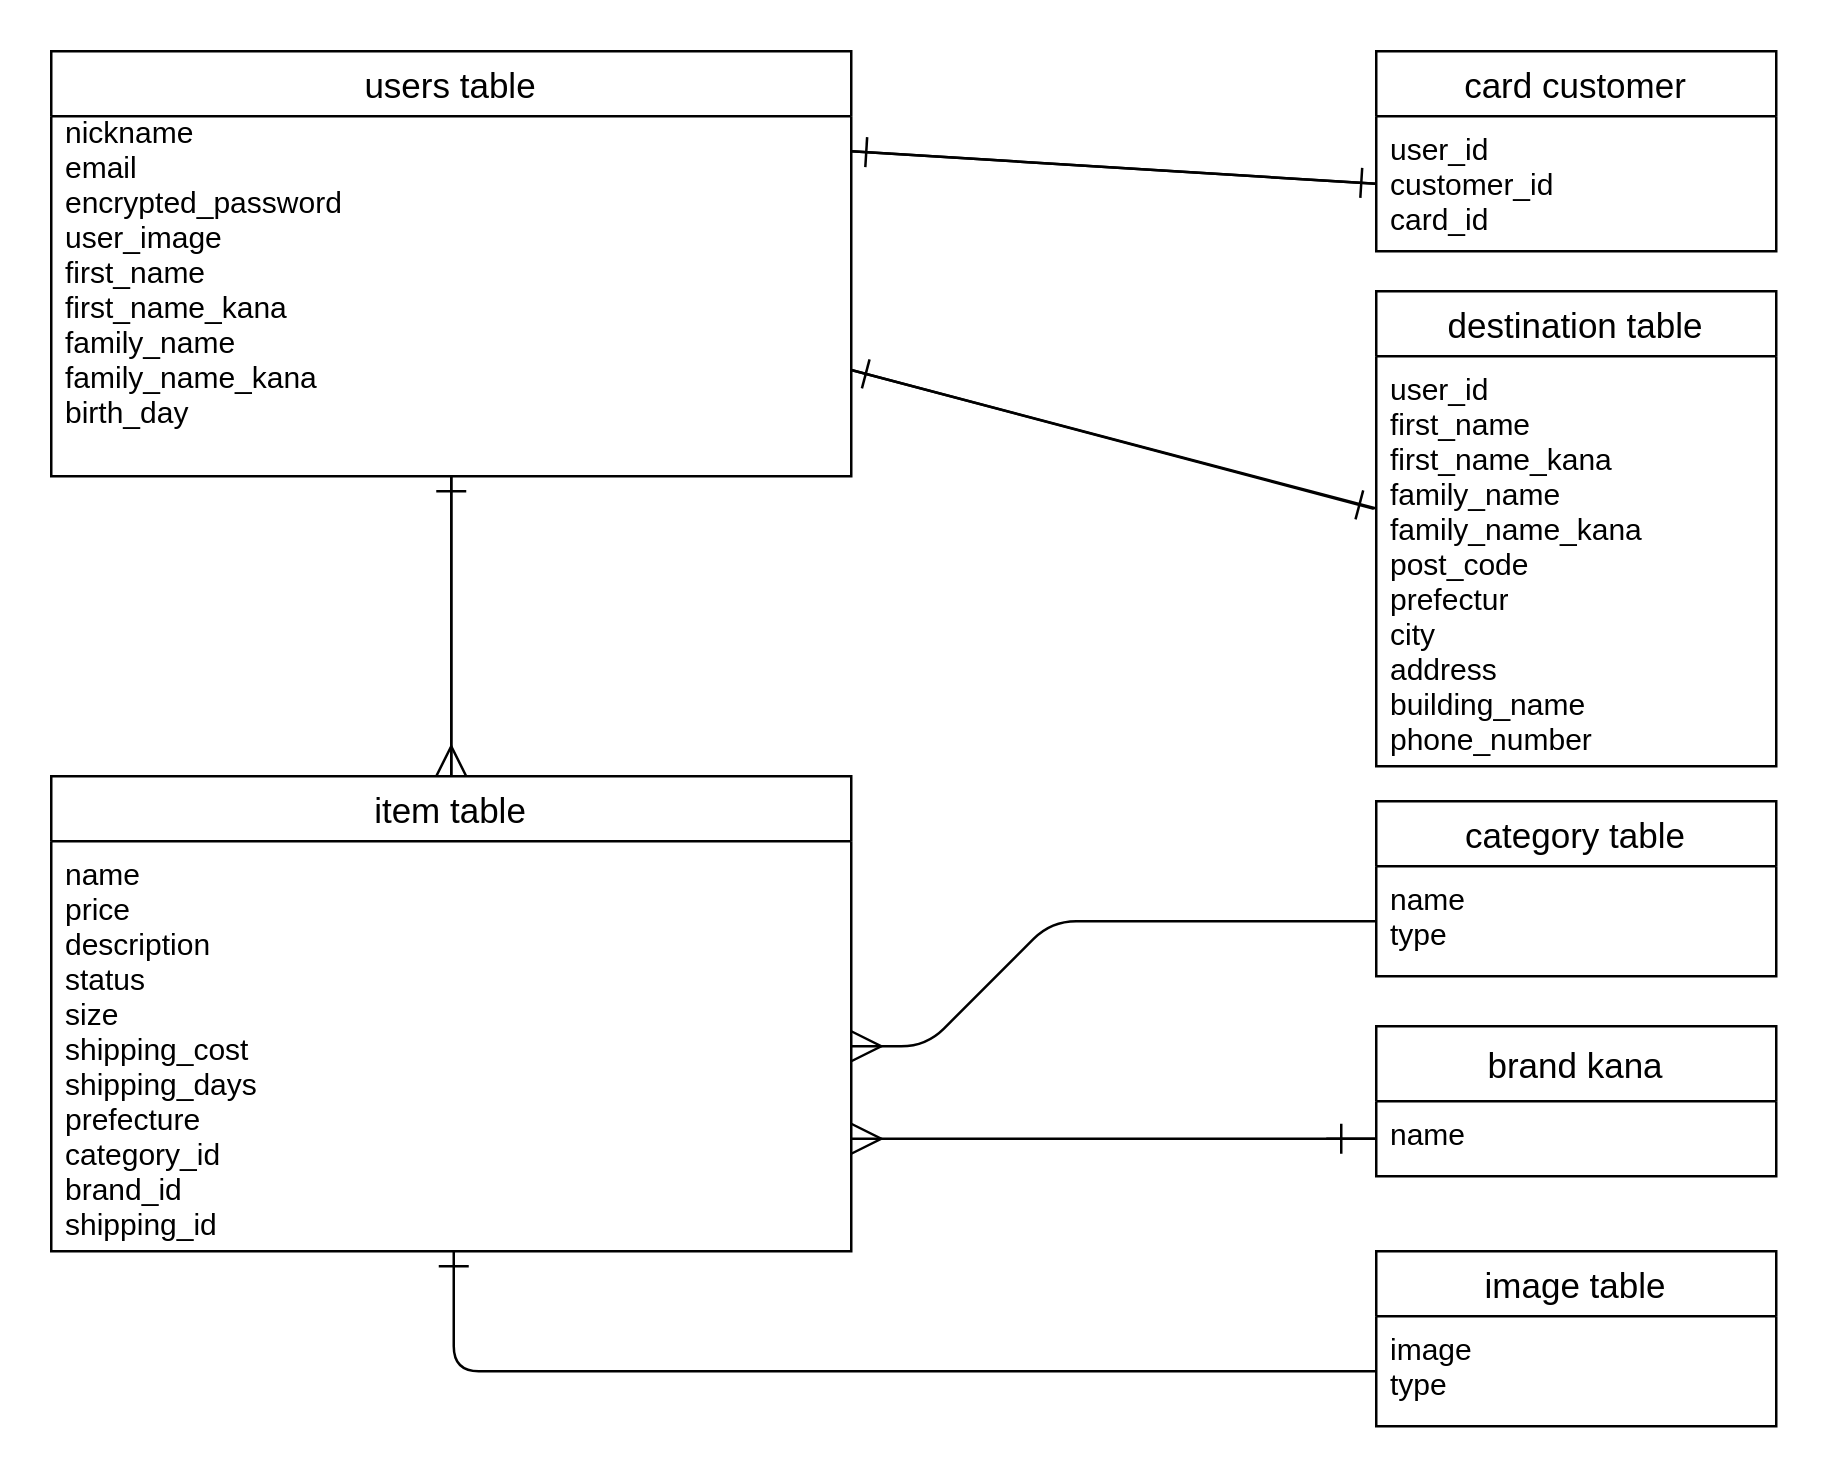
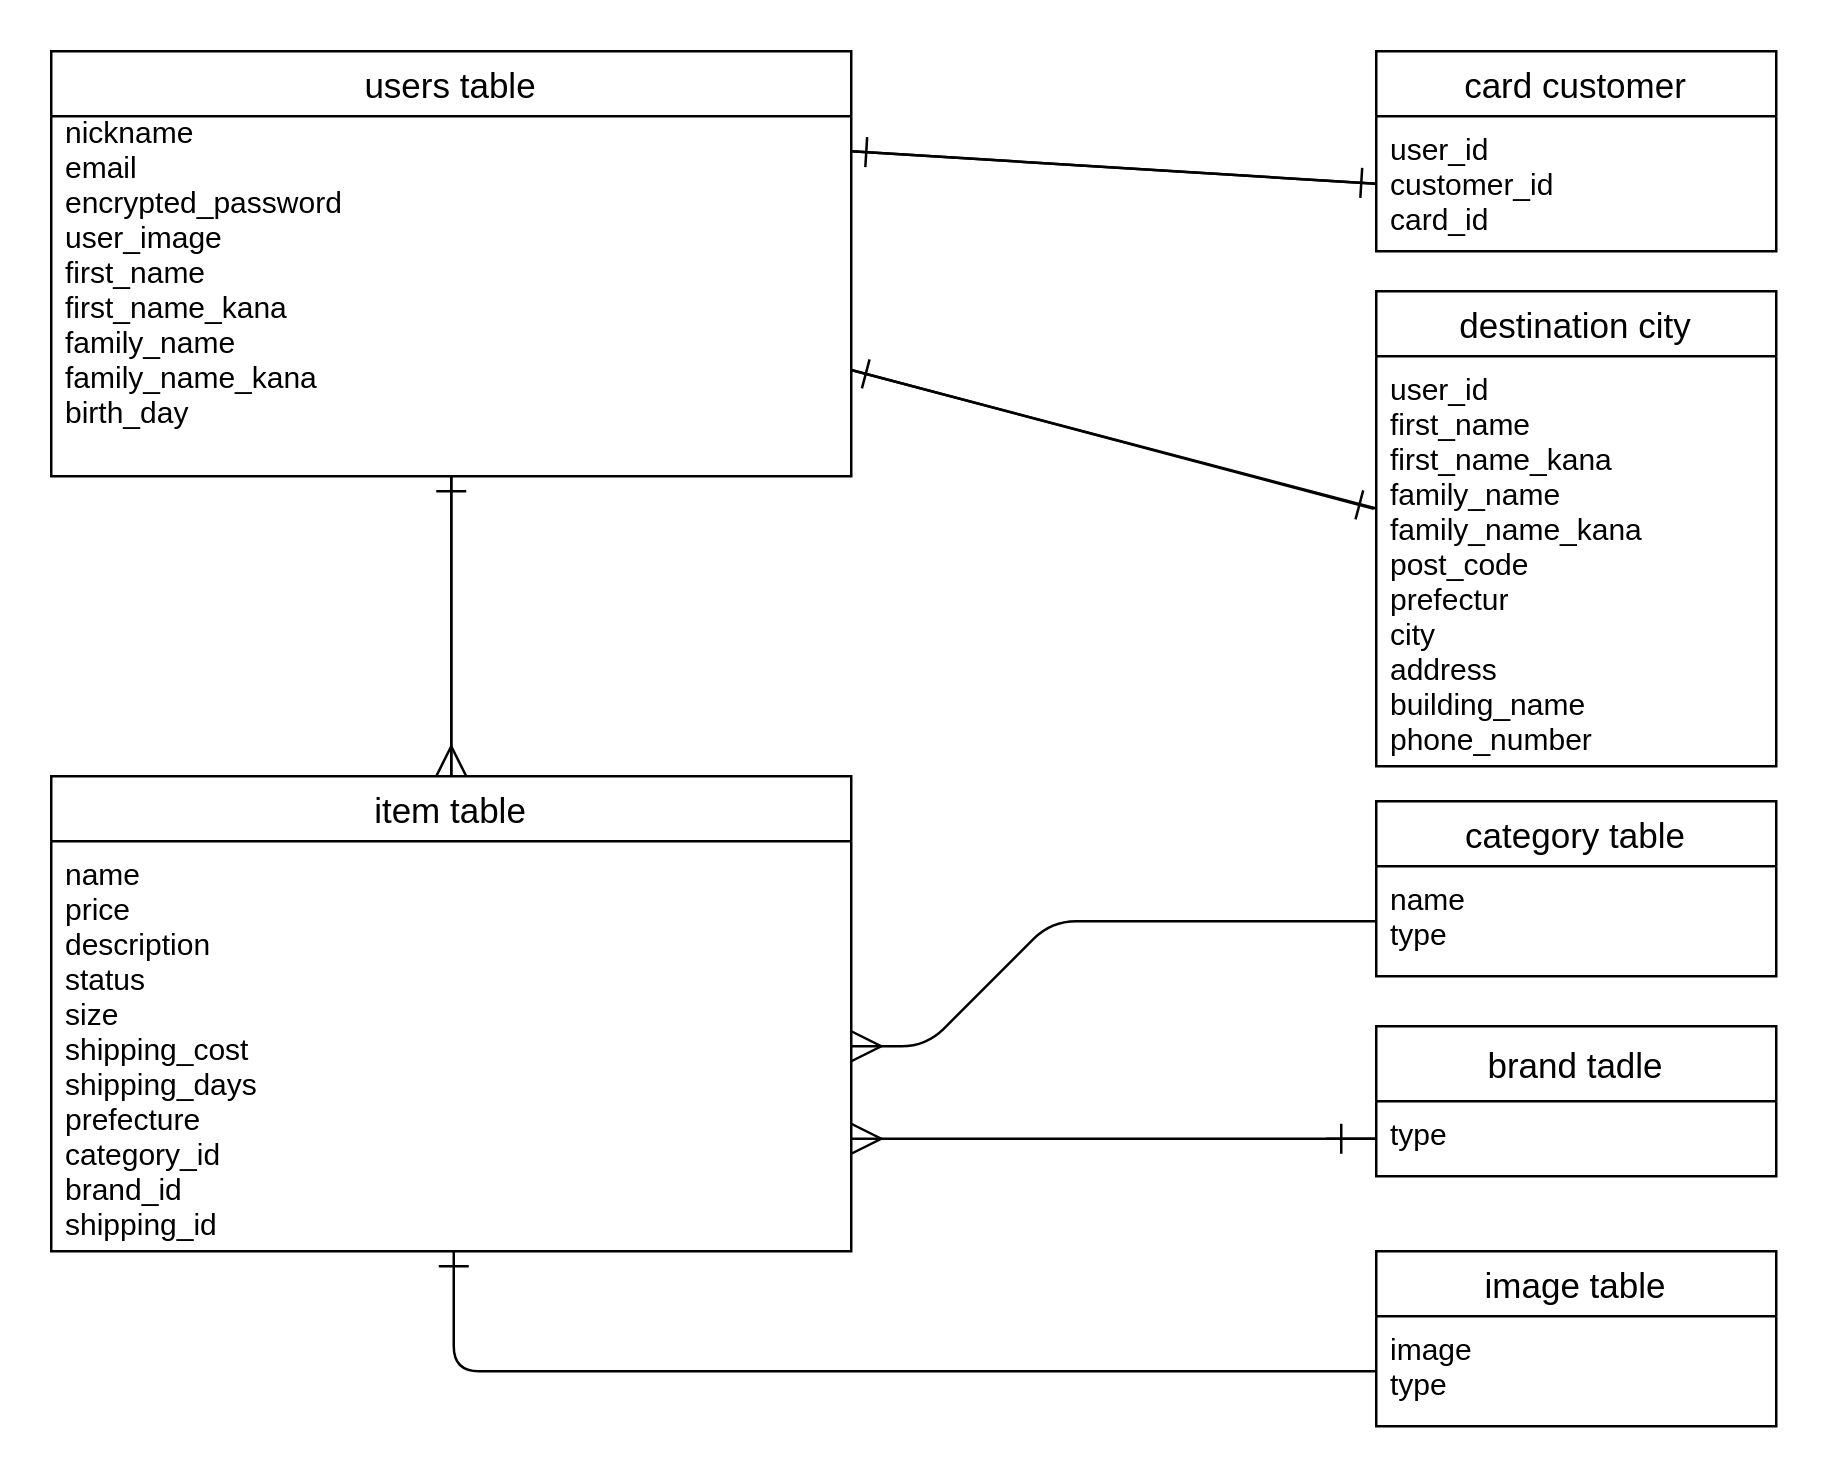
- <mxCell id="13" value="destination table" style="swimlane;fontStyle=0;childLayout=stackLayout;horizontal=1;startSize=26;horizontalStack=0;resizeParent=1;resizeParentMax=0;resizeLast=0;collapsible=1;marginBottom=0;align=center;fontSize=14;" vertex="1" parent="1"><mxGeometry x="550" y="116" width="160" height="190" as="geometry" /></mxCell>
+ <mxCell id="13" value="destination city" style="swimlane;fontStyle=0;childLayout=stackLayout;horizontal=1;startSize=26;horizontalStack=0;resizeParent=1;resizeParentMax=0;resizeLast=0;collapsible=1;marginBottom=0;align=center;fontSize=14;" vertex="1" parent="1"><mxGeometry x="550" y="116" width="160" height="190" as="geometry" /></mxCell>
- <mxCell id="11" value="brand kana" style="swimlane;fontStyle=0;childLayout=stackLayout;horizontal=1;startSize=30;horizontalStack=0;resizeParent=1;resizeParentMax=0;resizeLast=0;collapsible=1;marginBottom=0;align=center;fontSize=14;" vertex="1" parent="1"><mxGeometry x="550" y="410" width="160" height="60" as="geometry" /></mxCell>
+ <mxCell id="11" value="brand tadle" style="swimlane;fontStyle=0;childLayout=stackLayout;horizontal=1;startSize=30;horizontalStack=0;resizeParent=1;resizeParentMax=0;resizeLast=0;collapsible=1;marginBottom=0;align=center;fontSize=14;" vertex="1" parent="1"><mxGeometry x="550" y="410" width="160" height="60" as="geometry" /></mxCell>
- <mxCell id="12" value="name" style="text;strokeColor=none;fillColor=none;spacingLeft=4;spacingRight=4;overflow=hidden;rotatable=0;points=[[0,0.5],[1,0.5]];portConstraint=eastwest;fontSize=12;" vertex="1" parent="11"><mxGeometry y="30" width="160" height="30" as="geometry" /></mxCell>
+ <mxCell id="12" value="type" style="text;strokeColor=none;fillColor=none;spacingLeft=4;spacingRight=4;overflow=hidden;rotatable=0;points=[[0,0.5],[1,0.5]];portConstraint=eastwest;fontSize=12;" vertex="1" parent="11"><mxGeometry y="30" width="160" height="30" as="geometry" /></mxCell>
